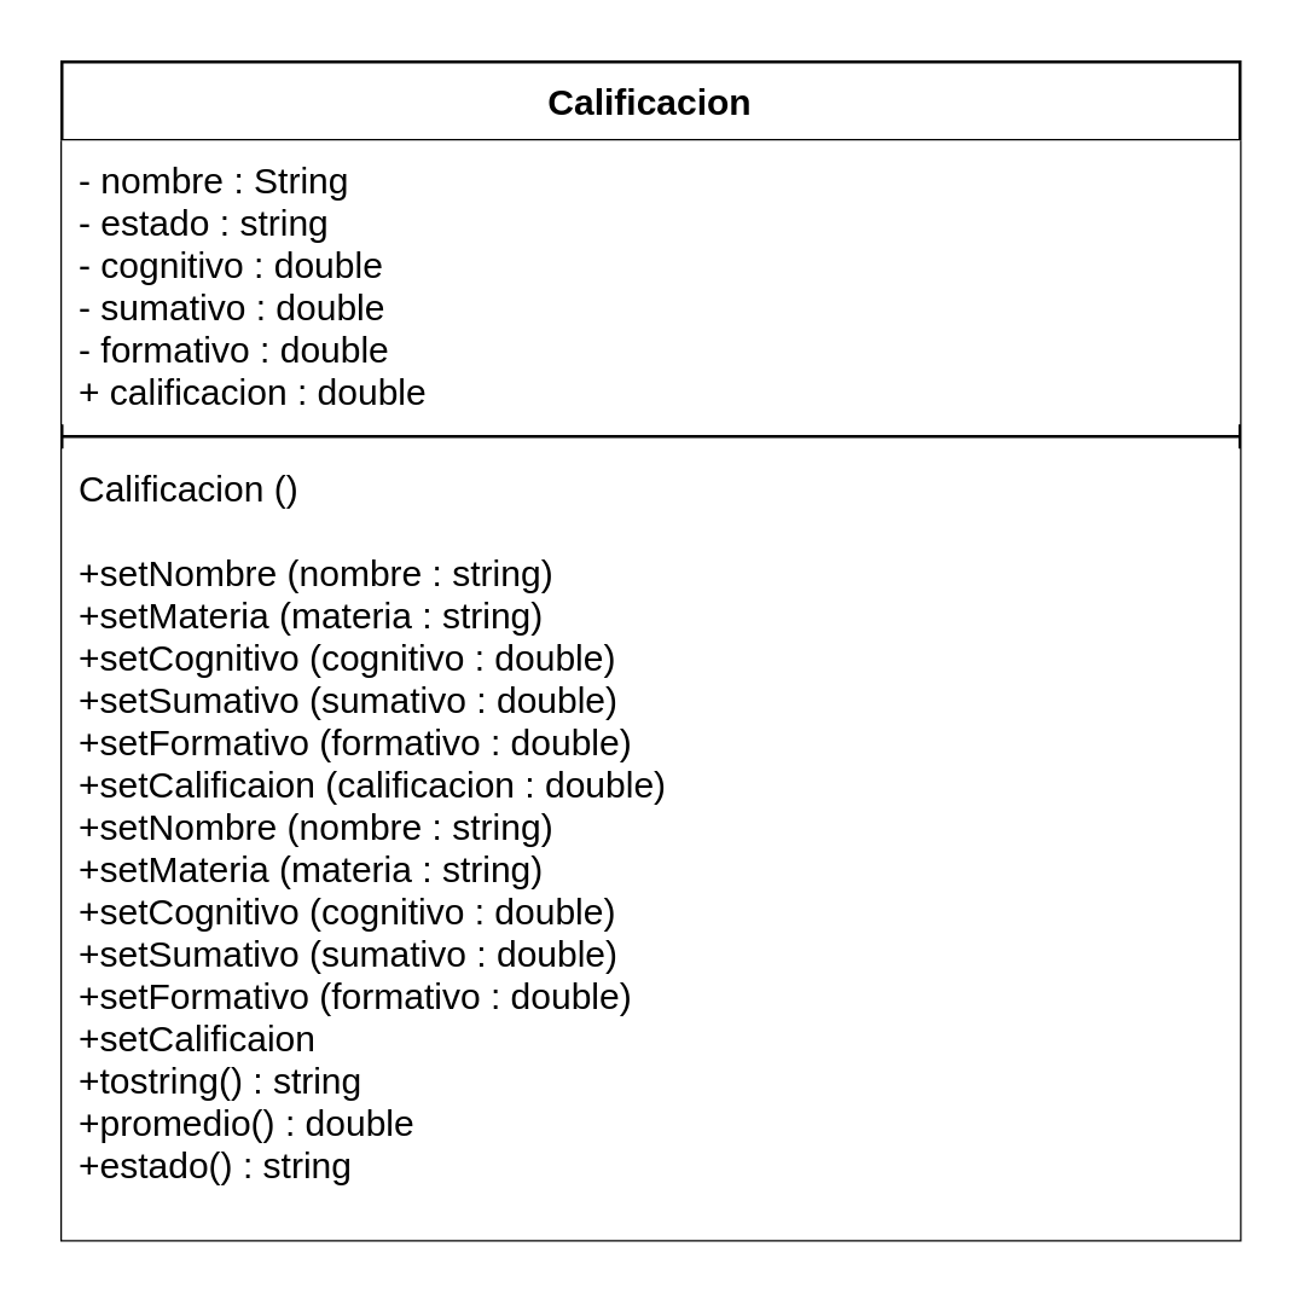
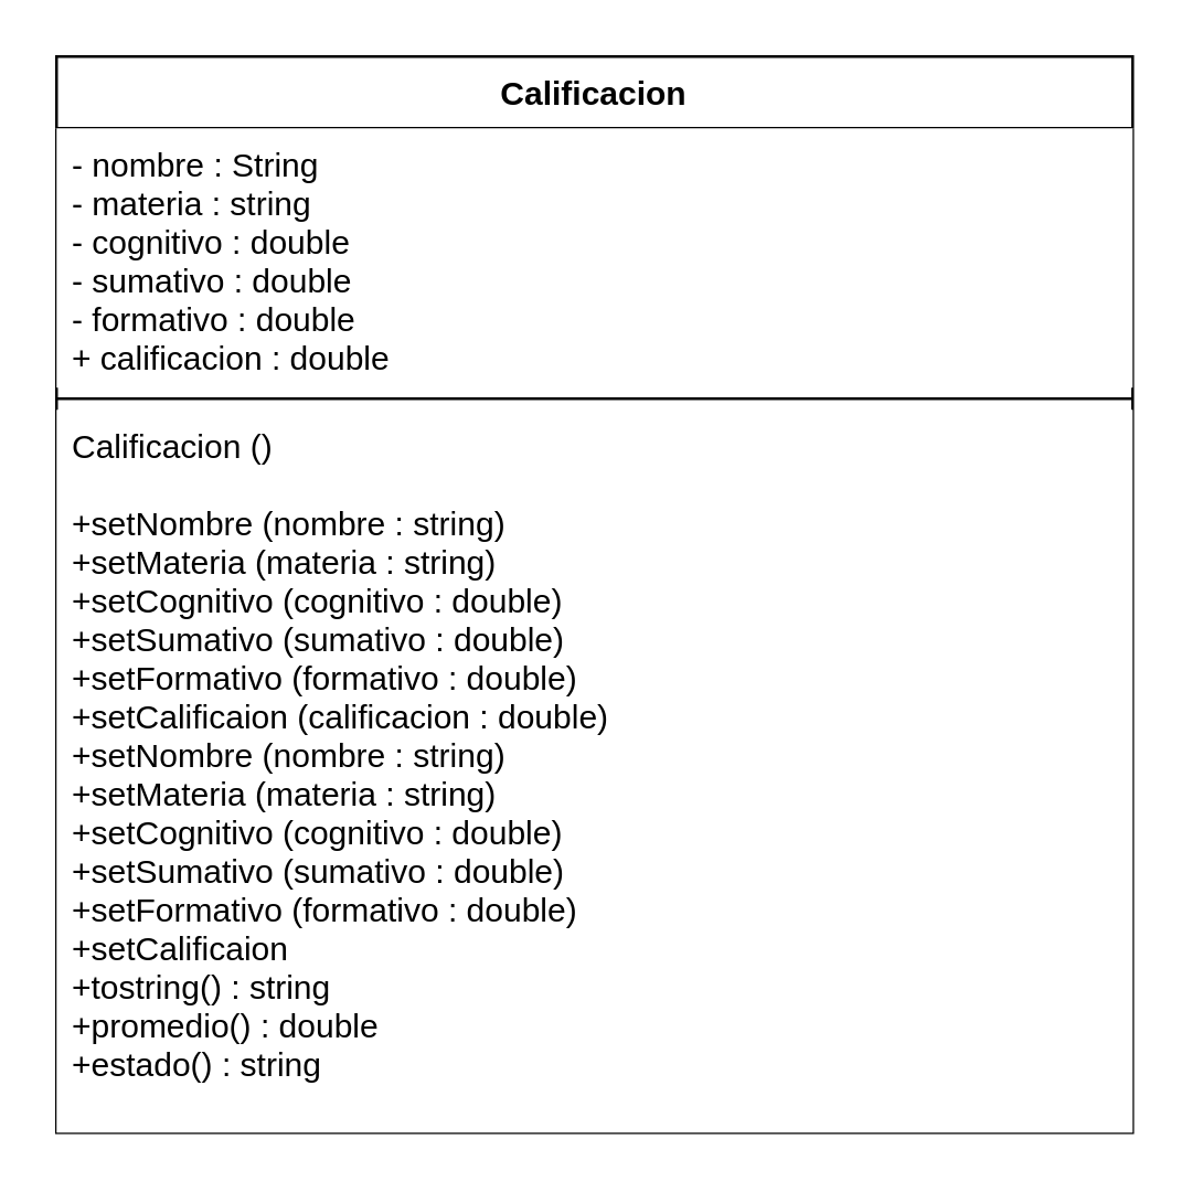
- <mxCell id="3" value="- nombre : String&#10;- estado : string&#10;- cognitivo : double&#10;- sumativo : double&#10;- formativo : double&#10;+ calificacion : double" style="text;strokeColor=none;fillColor=default;align=left;verticalAlign=top;spacingLeft=4;spacingRight=4;overflow=hidden;rotatable=0;points=[[0,0.5],[1,0.5]];portConstraint=eastwest;" parent="2" vertex="1"><mxGeometry y="26" width="390" height="94" as="geometry" /></mxCell>
+ <mxCell id="3" value="- nombre : String&#10;- materia : string&#10;- cognitivo : double&#10;- sumativo : double&#10;- formativo : double&#10;+ calificacion : double" style="text;strokeColor=none;fillColor=default;align=left;verticalAlign=top;spacingLeft=4;spacingRight=4;overflow=hidden;rotatable=0;points=[[0,0.5],[1,0.5]];portConstraint=eastwest;" parent="2" vertex="1"><mxGeometry y="26" width="390" height="94" as="geometry" /></mxCell>
